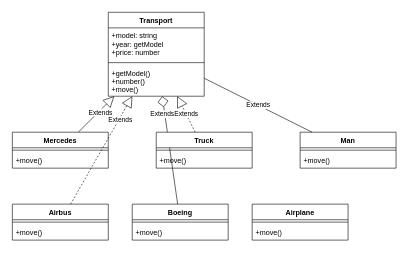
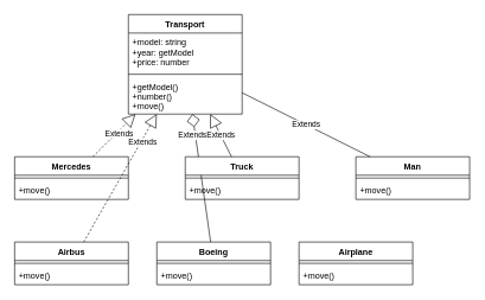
- <mxCell id="19" value="Extends" style="endArrow=block;endSize=16;endFill=0;html=1;" edge="1" parent="1" source="21" target="2"><mxGeometry x="0.177" y="-3" width="160" relative="1" as="geometry"><mxPoint x="80" y="870" as="sourcePoint" /><mxPoint x="240" y="870" as="targetPoint" /><mxPoint as="offset" /></mxGeometry></mxCell>
+ <mxCell id="19" value="Extends" style="endArrow=block;endSize=16;endFill=0;html=1;dashed=1;" edge="1" parent="1" source="21" target="2"><mxGeometry x="0.177" y="-3" width="160" relative="1" as="geometry"><mxPoint x="80" y="870" as="sourcePoint" /><mxPoint x="240" y="870" as="targetPoint" /><mxPoint as="offset" /></mxGeometry></mxCell>
- <mxCell id="28" value="Extends" style="endArrow=block;endSize=16;endFill=0;html=1;dashed=1;" edge="1" parent="1" source="25" target="2"><mxGeometry width="160" relative="1" as="geometry"><mxPoint x="280" y="200" as="sourcePoint" /><mxPoint x="440" y="200" as="targetPoint" /></mxGeometry></mxCell>
+ <mxCell id="28" value="Extends" style="endArrow=block;endSize=16;endFill=0;html=1;" edge="1" parent="1" source="25" target="2"><mxGeometry width="160" relative="1" as="geometry"><mxPoint x="280" y="200" as="sourcePoint" /><mxPoint x="440" y="200" as="targetPoint" /></mxGeometry></mxCell>
